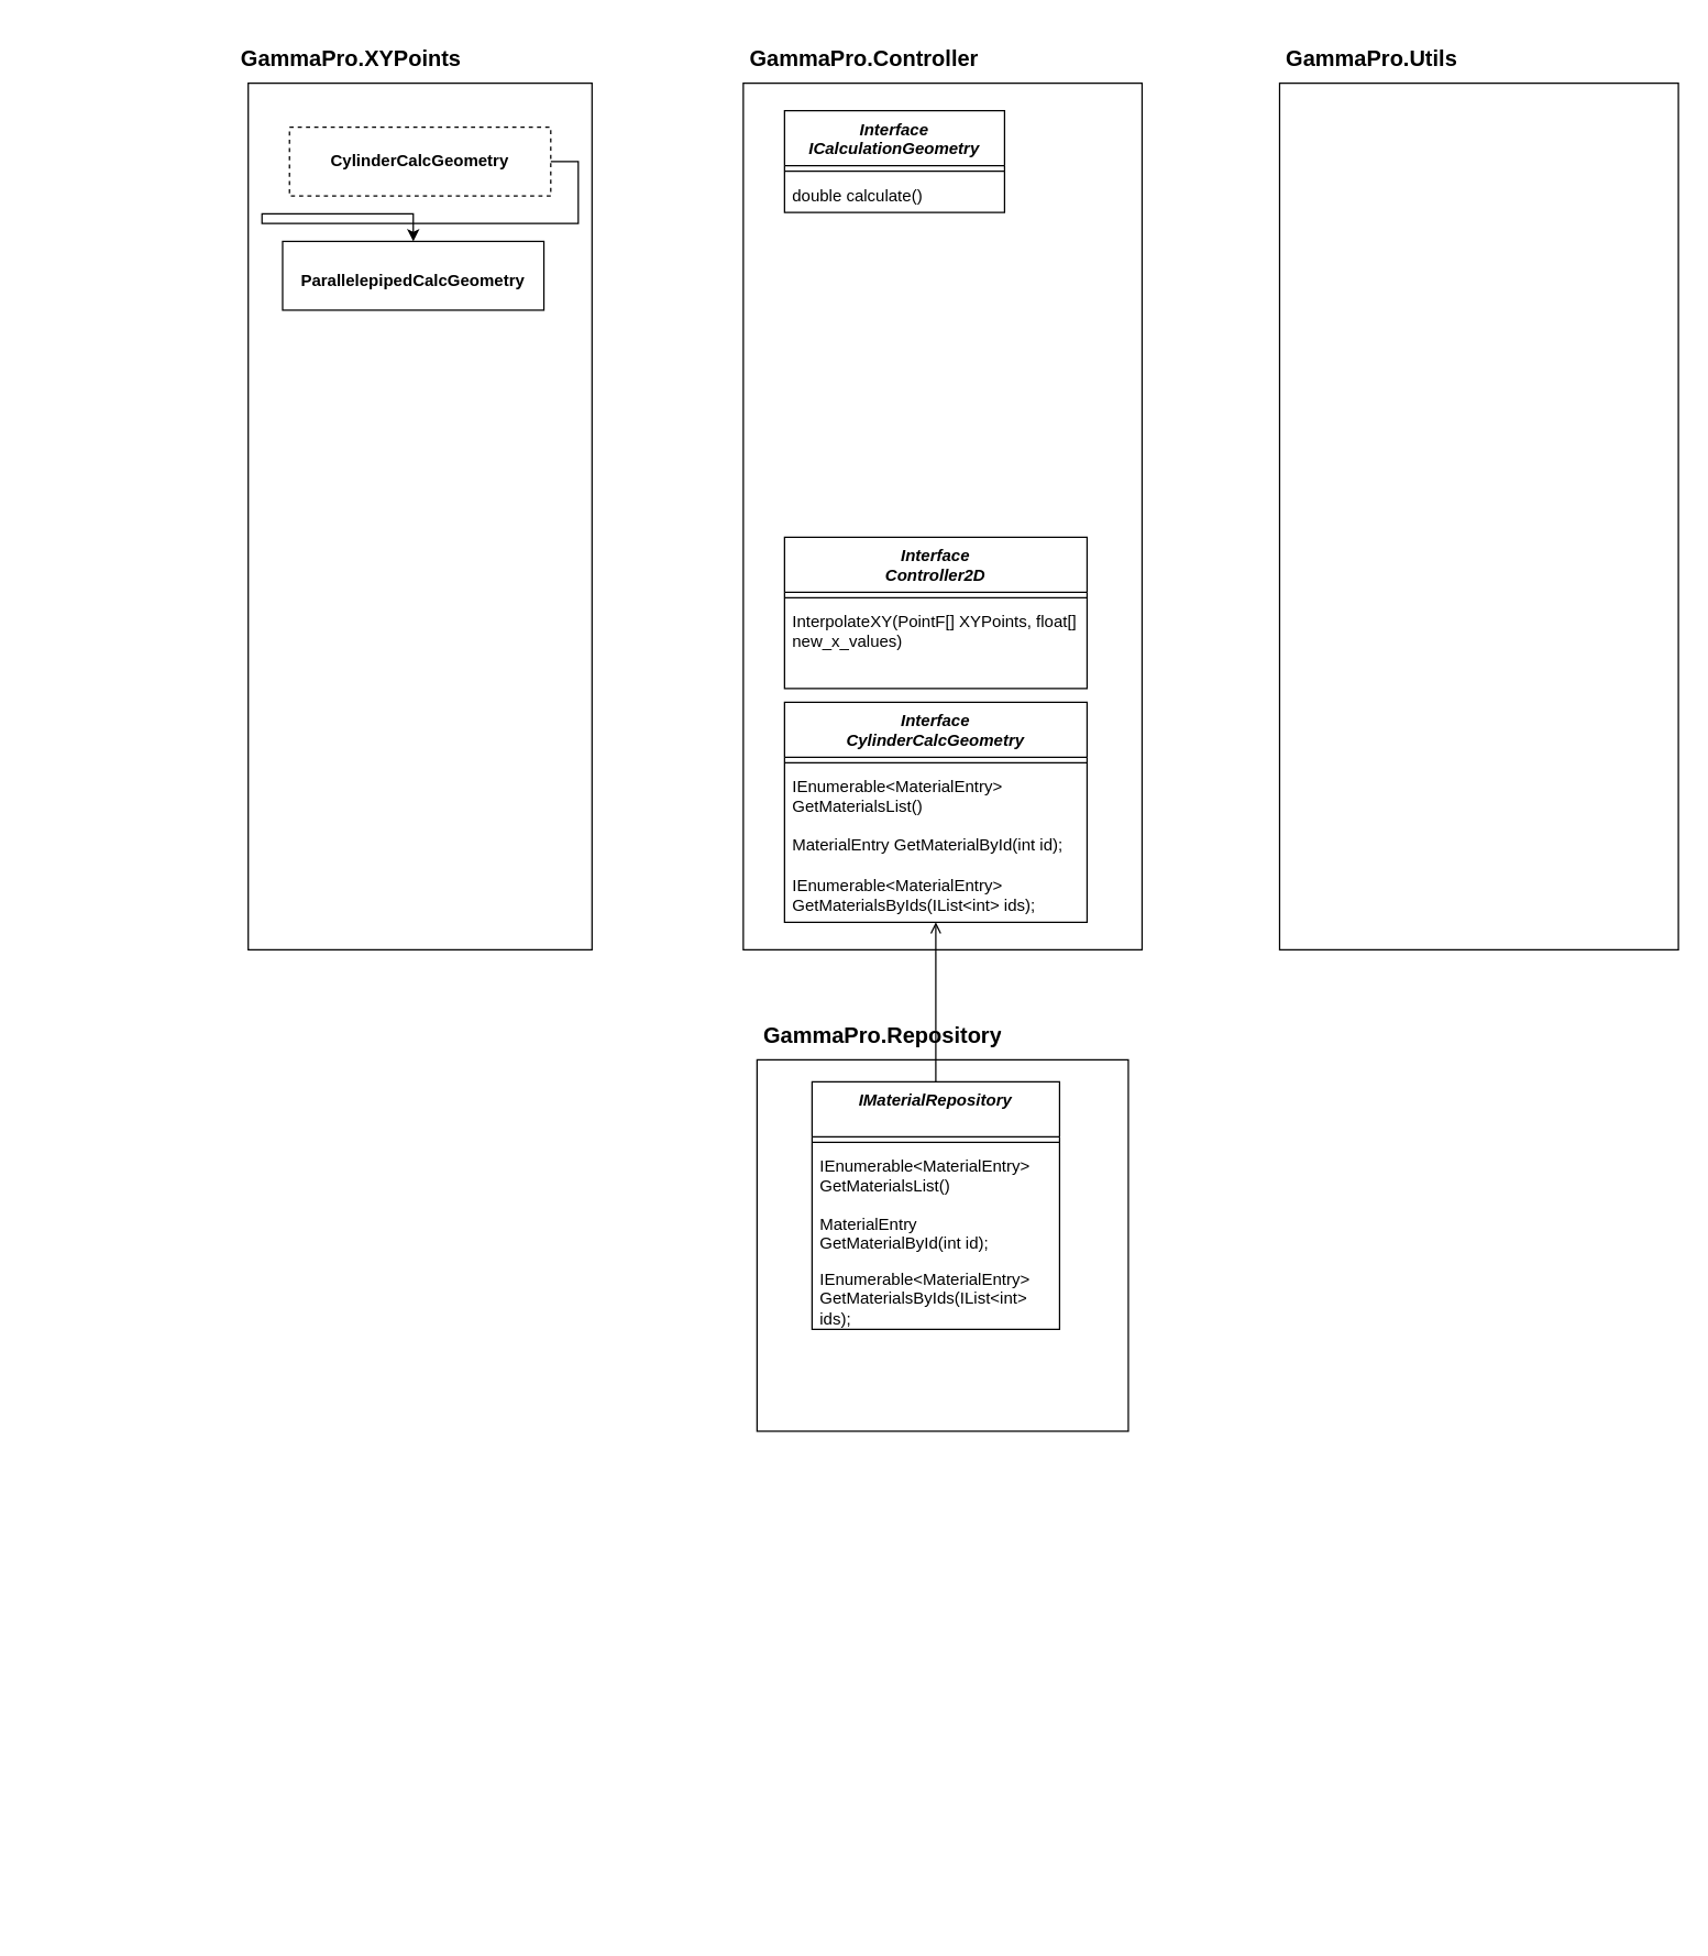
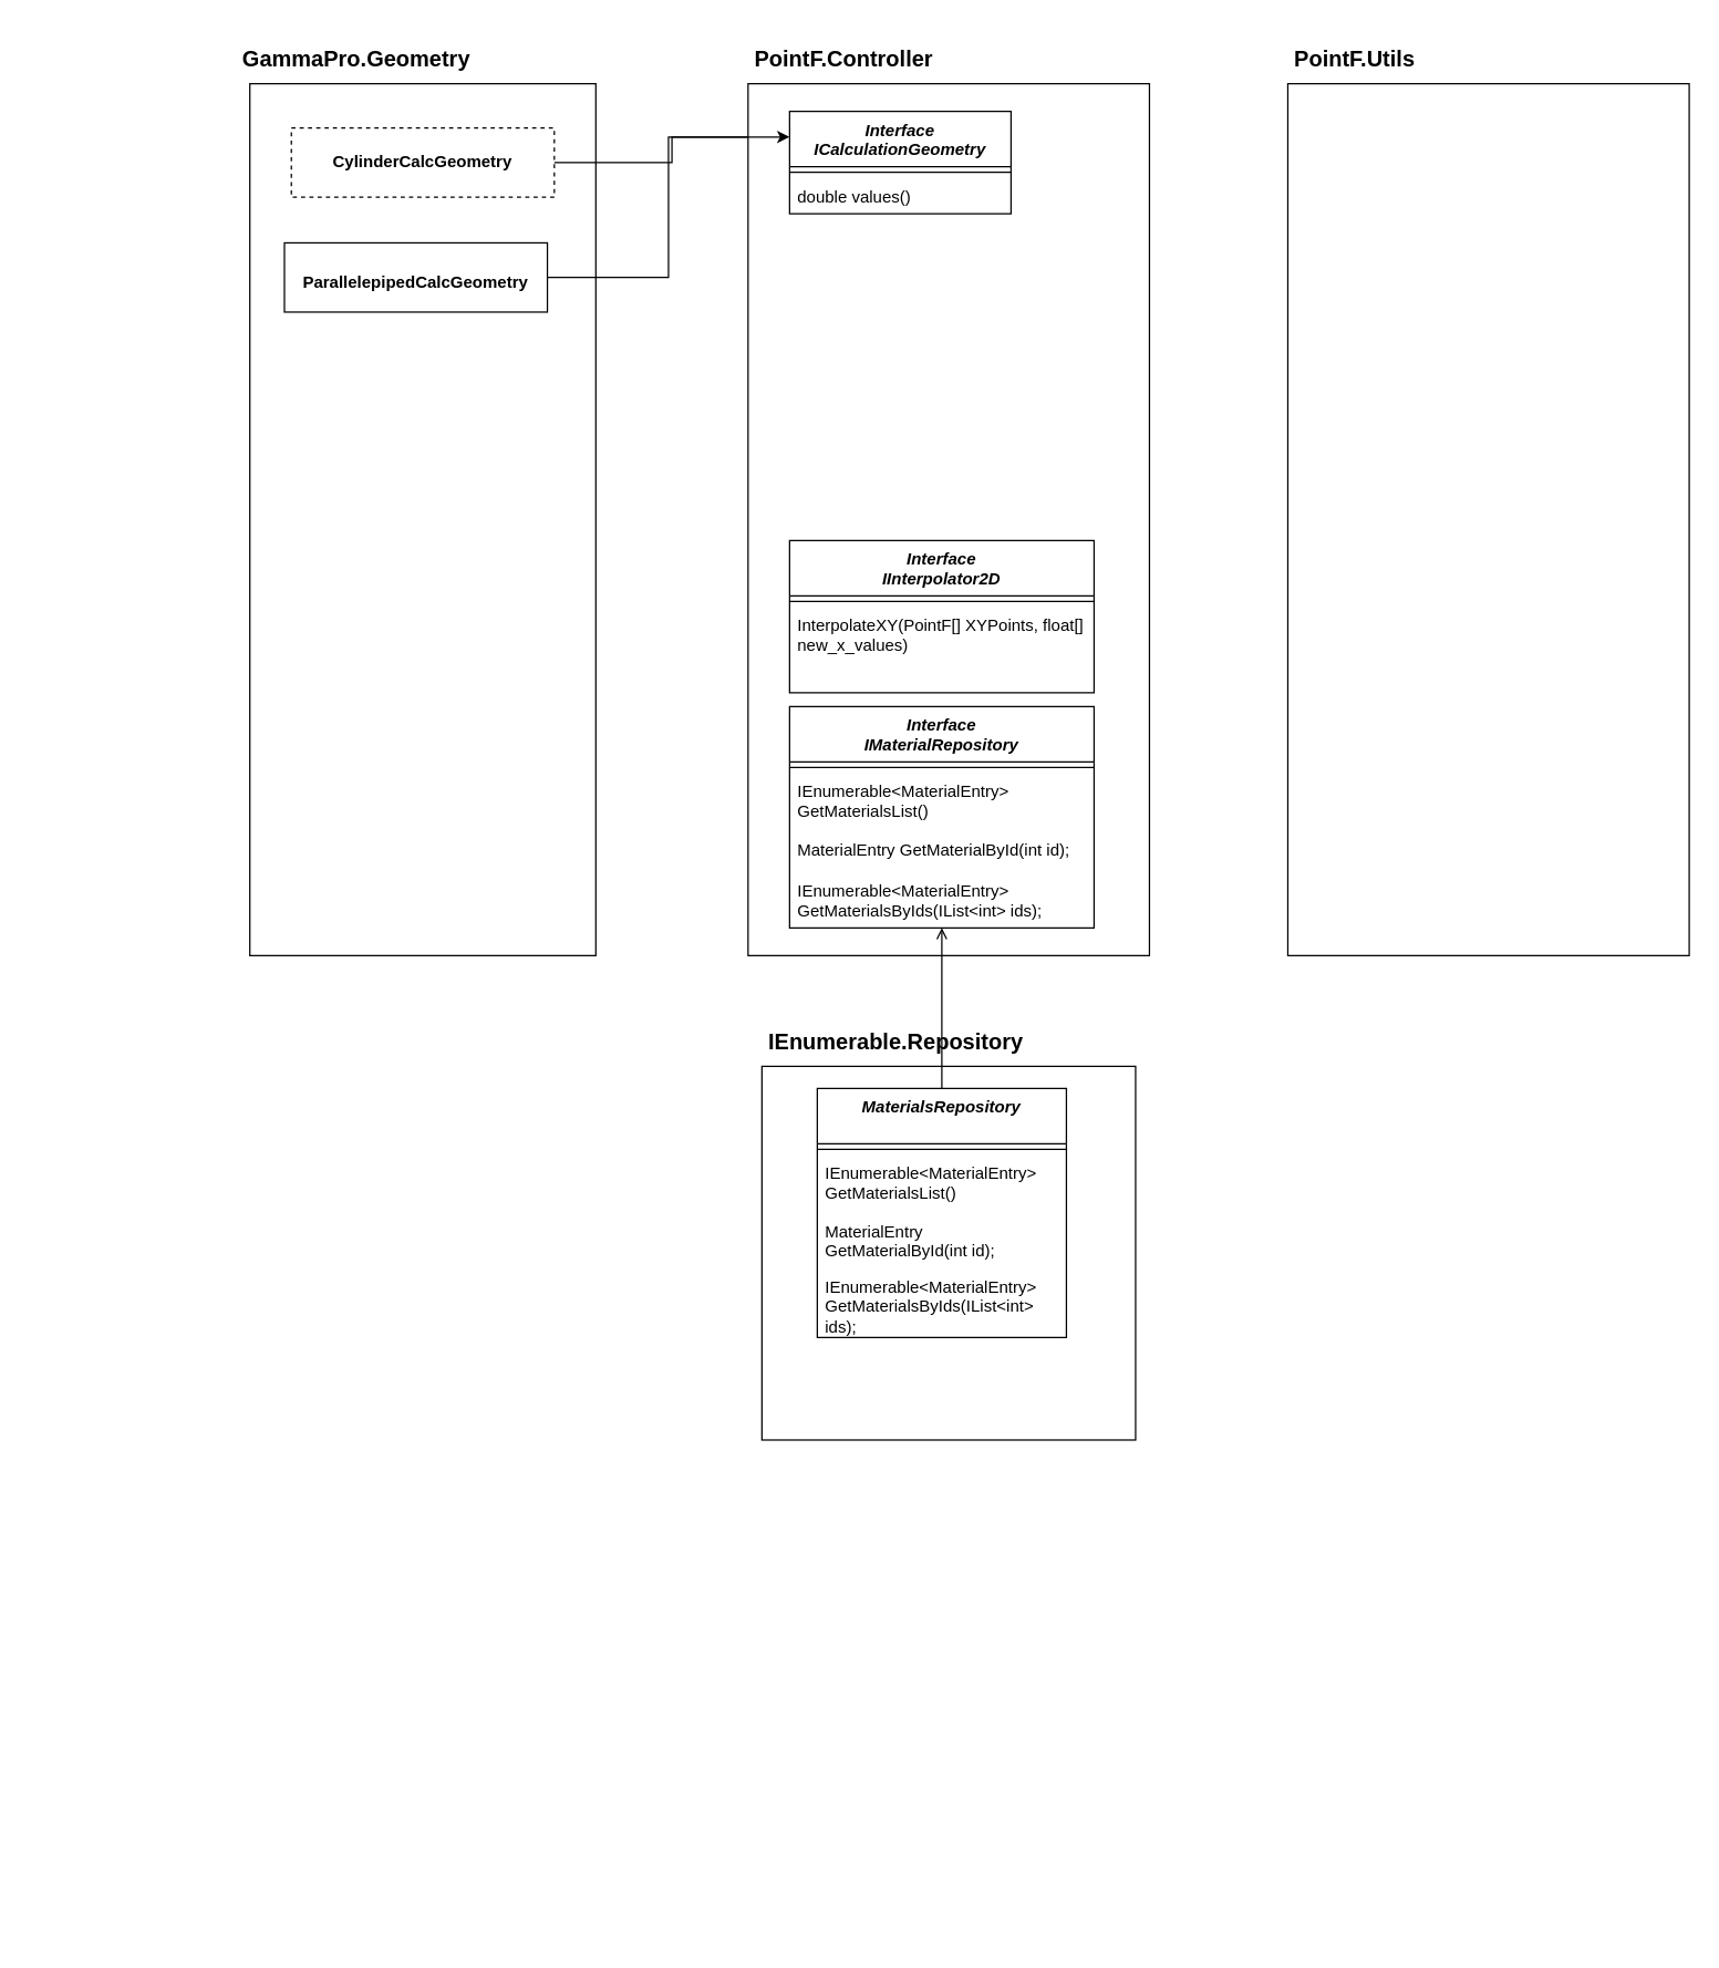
- <mxCell id="7" value="&lt;h1&gt;&lt;font style=&quot;font-size: 16px;&quot;&gt;GammaPro.XYPoints&lt;/font&gt;&lt;/h1&gt;" style="text;html=1;strokeColor=none;fillColor=none;spacing=5;spacingTop=-20;whiteSpace=wrap;overflow=hidden;rounded=0;" vertex="1" parent="2"><mxGeometry x="150" width="260" height="40" as="geometry" /></mxCell>
+ <mxCell id="7" value="&lt;h1&gt;&lt;font style=&quot;font-size: 16px;&quot;&gt;GammaPro.Geometry&lt;/font&gt;&lt;/h1&gt;" style="text;html=1;strokeColor=none;fillColor=none;spacing=5;spacingTop=-20;whiteSpace=wrap;overflow=hidden;rounded=0;" vertex="1" parent="2"><mxGeometry x="150" width="260" height="40" as="geometry" /></mxCell>
- <mxCell id="23" value="&lt;h1&gt;&lt;font style=&quot;font-size: 16px;&quot;&gt;GammaPro.Controller&lt;/font&gt;&lt;/h1&gt;" style="text;html=1;strokeColor=none;fillColor=none;spacing=5;spacingTop=-20;whiteSpace=wrap;overflow=hidden;rounded=0;" vertex="1" parent="9"><mxGeometry width="260" height="40" as="geometry" /></mxCell>
+ <mxCell id="23" value="&lt;h1&gt;&lt;font style=&quot;font-size: 16px;&quot;&gt;PointF.Controller&lt;/font&gt;&lt;/h1&gt;" style="text;html=1;strokeColor=none;fillColor=none;spacing=5;spacingTop=-20;whiteSpace=wrap;overflow=hidden;rounded=0;" vertex="1" parent="9"><mxGeometry width="260" height="40" as="geometry" /></mxCell>
- <mxCell id="27" value="&lt;h1&gt;&lt;font style=&quot;font-size: 16px;&quot;&gt;GammaPro.Utils&lt;/font&gt;&lt;/h1&gt;" style="text;html=1;strokeColor=none;fillColor=none;spacing=5;spacingTop=-20;whiteSpace=wrap;overflow=hidden;rounded=0;" vertex="1" parent="25"><mxGeometry width="260" height="40" as="geometry" /></mxCell>
+ <mxCell id="27" value="&lt;h1&gt;&lt;font style=&quot;font-size: 16px;&quot;&gt;PointF.Utils&lt;/font&gt;&lt;/h1&gt;" style="text;html=1;strokeColor=none;fillColor=none;spacing=5;spacingTop=-20;whiteSpace=wrap;overflow=hidden;rounded=0;" vertex="1" parent="25"><mxGeometry width="260" height="40" as="geometry" /></mxCell>
- <mxCell id="22" value="double calculate()" style="text;strokeColor=none;fillColor=none;align=left;verticalAlign=top;spacingLeft=4;spacingRight=4;overflow=hidden;rotatable=0;points=[[0,0.5],[1,0.5]];portConstraint=eastwest;" vertex="1" parent="20"><mxGeometry y="48" width="160" height="26" as="geometry" /></mxCell>
+ <mxCell id="22" value="double values()" style="text;strokeColor=none;fillColor=none;align=left;verticalAlign=top;spacingLeft=4;spacingRight=4;overflow=hidden;rotatable=0;points=[[0,0.5],[1,0.5]];portConstraint=eastwest;" vertex="1" parent="20"><mxGeometry y="48" width="160" height="26" as="geometry" /></mxCell>
- <mxCell id="8" style="edgeStyle=orthogonalEdgeStyle;rounded=0;orthogonalLoop=1;jettySize=auto;html=1;exitX=1;exitY=0.5;exitDx=0;exitDy=0;" edge="1" parent="1" source="5" target="6"><mxGeometry relative="1" as="geometry" /></mxCell>
+ <mxCell id="8" style="edgeStyle=orthogonalEdgeStyle;rounded=0;orthogonalLoop=1;jettySize=auto;html=1;exitX=1;exitY=0.5;exitDx=0;exitDy=0;entryX=0;entryY=0.25;entryDx=0;entryDy=0;" edge="1" parent="1" source="5" target="20"><mxGeometry relative="1" as="geometry" /></mxCell>
+ <mxCell id="24" style="edgeStyle=orthogonalEdgeStyle;rounded=0;orthogonalLoop=1;jettySize=auto;html=1;exitX=1;exitY=0.5;exitDx=0;exitDy=0;entryX=0;entryY=0.25;entryDx=0;entryDy=0;" edge="1" parent="1" source="6" target="20"><mxGeometry relative="1" as="geometry" /></mxCell>
- <mxCell id="12" value="Interface&#10;Controller2D" style="swimlane;fontStyle=3;align=center;verticalAlign=top;childLayout=stackLayout;horizontal=1;startSize=40;horizontalStack=0;resizeParent=1;resizeParentMax=0;resizeLast=0;collapsible=1;marginBottom=0;strokeColor=default;" vertex="1" parent="10"><mxGeometry x="30" y="330" width="220" height="110" as="geometry" /></mxCell>
+ <mxCell id="12" value="Interface&#10;IInterpolator2D" style="swimlane;fontStyle=3;align=center;verticalAlign=top;childLayout=stackLayout;horizontal=1;startSize=40;horizontalStack=0;resizeParent=1;resizeParentMax=0;resizeLast=0;collapsible=1;marginBottom=0;strokeColor=default;" vertex="1" parent="10"><mxGeometry x="30" y="330" width="220" height="110" as="geometry" /></mxCell>
- <mxCell id="15" value="Interface&#10;CylinderCalcGeometry" style="swimlane;fontStyle=3;align=center;verticalAlign=top;childLayout=stackLayout;horizontal=1;startSize=40;horizontalStack=0;resizeParent=1;resizeParentMax=0;resizeLast=0;collapsible=1;marginBottom=0;strokeColor=default;" vertex="1" parent="10"><mxGeometry x="30" y="450" width="220" height="160" as="geometry"><mxRectangle x="30" y="480" width="150" height="40" as="alternateBounds" /></mxGeometry></mxCell>
+ <mxCell id="15" value="Interface&#10;IMaterialRepository" style="swimlane;fontStyle=3;align=center;verticalAlign=top;childLayout=stackLayout;horizontal=1;startSize=40;horizontalStack=0;resizeParent=1;resizeParentMax=0;resizeLast=0;collapsible=1;marginBottom=0;strokeColor=default;" vertex="1" parent="10"><mxGeometry x="30" y="450" width="220" height="160" as="geometry"><mxRectangle x="30" y="480" width="150" height="40" as="alternateBounds" /></mxGeometry></mxCell>
- <mxCell id="30" value="&lt;h1&gt;&lt;font style=&quot;font-size: 16px;&quot;&gt;GammaPro.Repository&lt;/font&gt;&lt;/h1&gt;" style="text;html=1;strokeColor=none;fillColor=none;spacing=5;spacingTop=-20;whiteSpace=wrap;overflow=hidden;rounded=0;" vertex="1" parent="28"><mxGeometry x="70" width="270" height="40" as="geometry" /></mxCell>
+ <mxCell id="30" value="&lt;h1&gt;&lt;font style=&quot;font-size: 16px;&quot;&gt;IEnumerable.Repository&lt;/font&gt;&lt;/h1&gt;" style="text;html=1;strokeColor=none;fillColor=none;spacing=5;spacingTop=-20;whiteSpace=wrap;overflow=hidden;rounded=0;" vertex="1" parent="28"><mxGeometry x="70" width="270" height="40" as="geometry" /></mxCell>
- <mxCell id="31" value="IMaterialRepository" style="swimlane;fontStyle=3;align=center;verticalAlign=top;childLayout=stackLayout;horizontal=1;startSize=40;horizontalStack=0;resizeParent=1;resizeParentMax=0;resizeLast=0;collapsible=1;marginBottom=0;" vertex="1" parent="28"><mxGeometry x="110" y="56" width="180" height="180" as="geometry"><mxRectangle x="20" y="56" width="160" height="30" as="alternateBounds" /></mxGeometry></mxCell>
+ <mxCell id="31" value="MaterialsRepository" style="swimlane;fontStyle=3;align=center;verticalAlign=top;childLayout=stackLayout;horizontal=1;startSize=40;horizontalStack=0;resizeParent=1;resizeParentMax=0;resizeLast=0;collapsible=1;marginBottom=0;" vertex="1" parent="28"><mxGeometry x="110" y="56" width="180" height="180" as="geometry"><mxRectangle x="20" y="56" width="160" height="30" as="alternateBounds" /></mxGeometry></mxCell>
